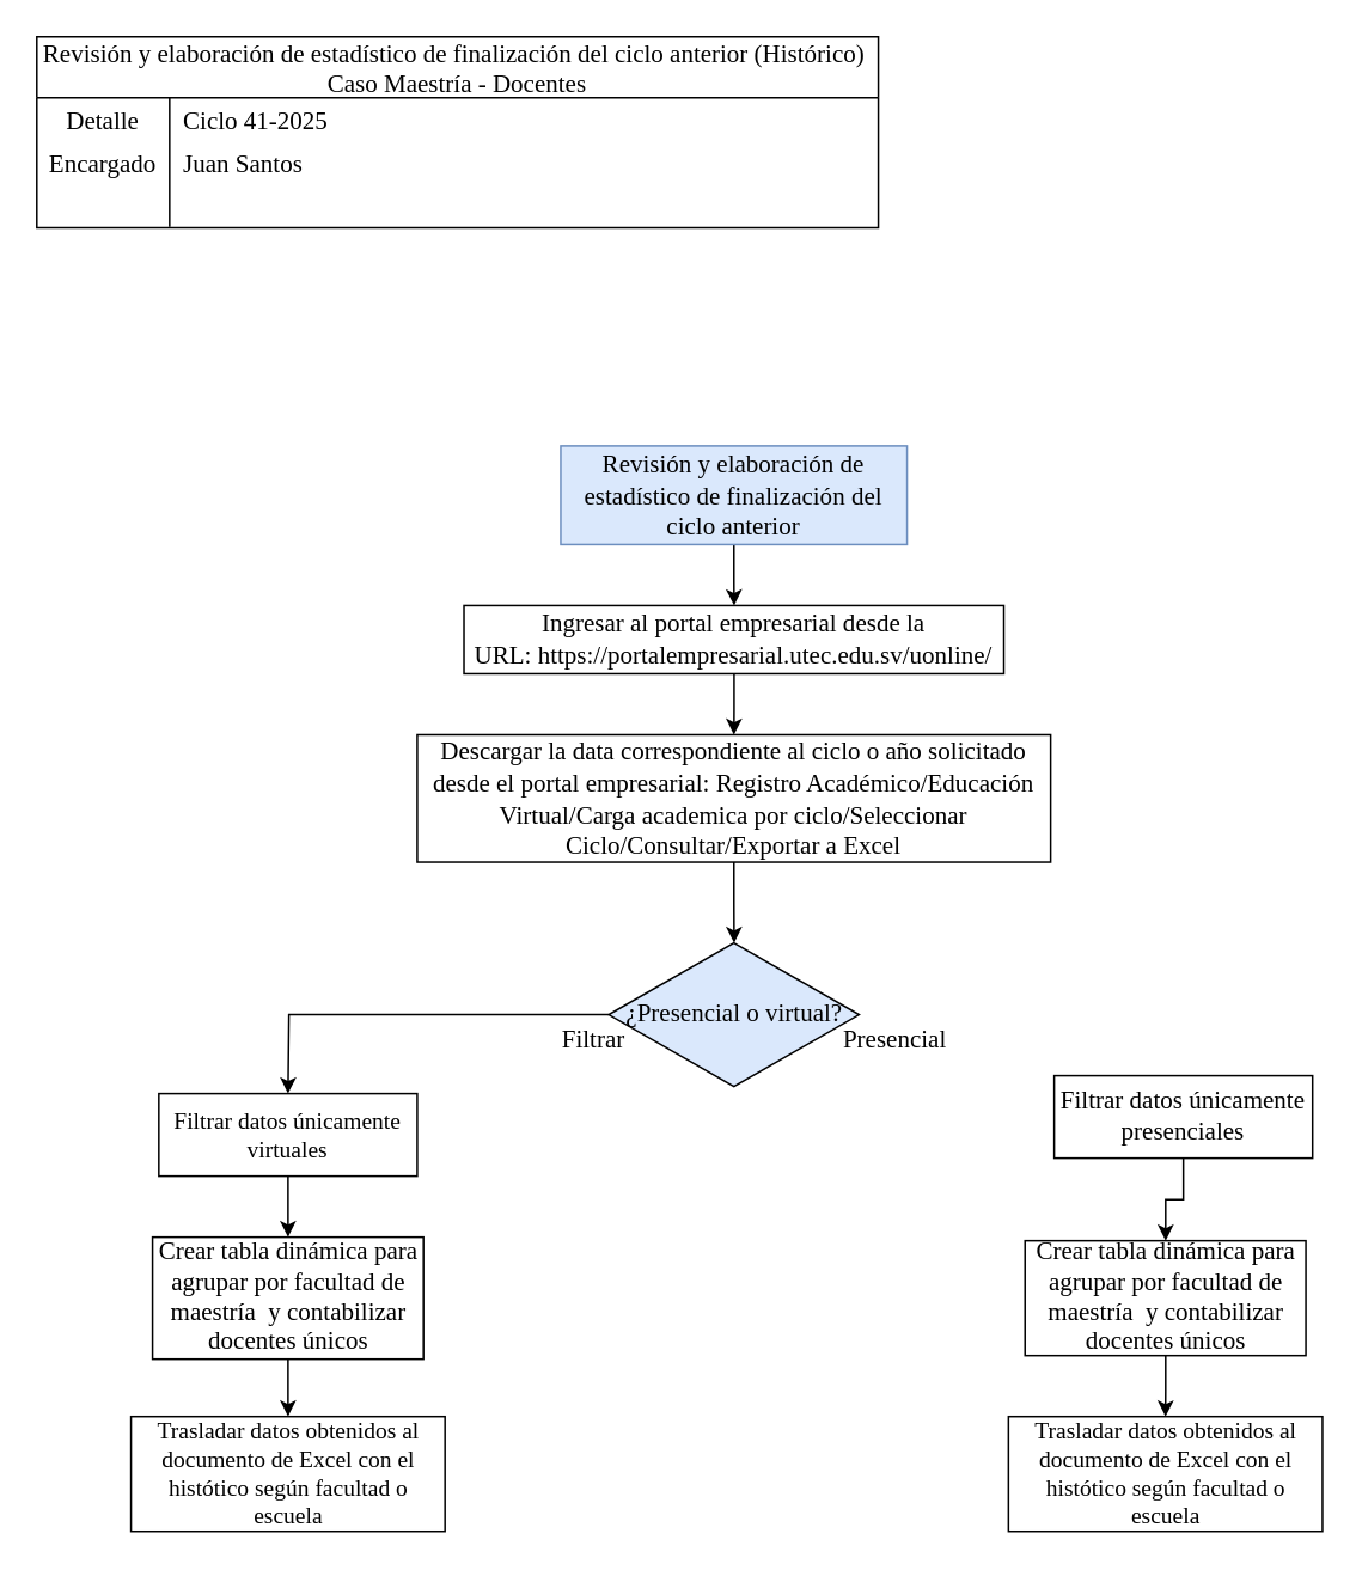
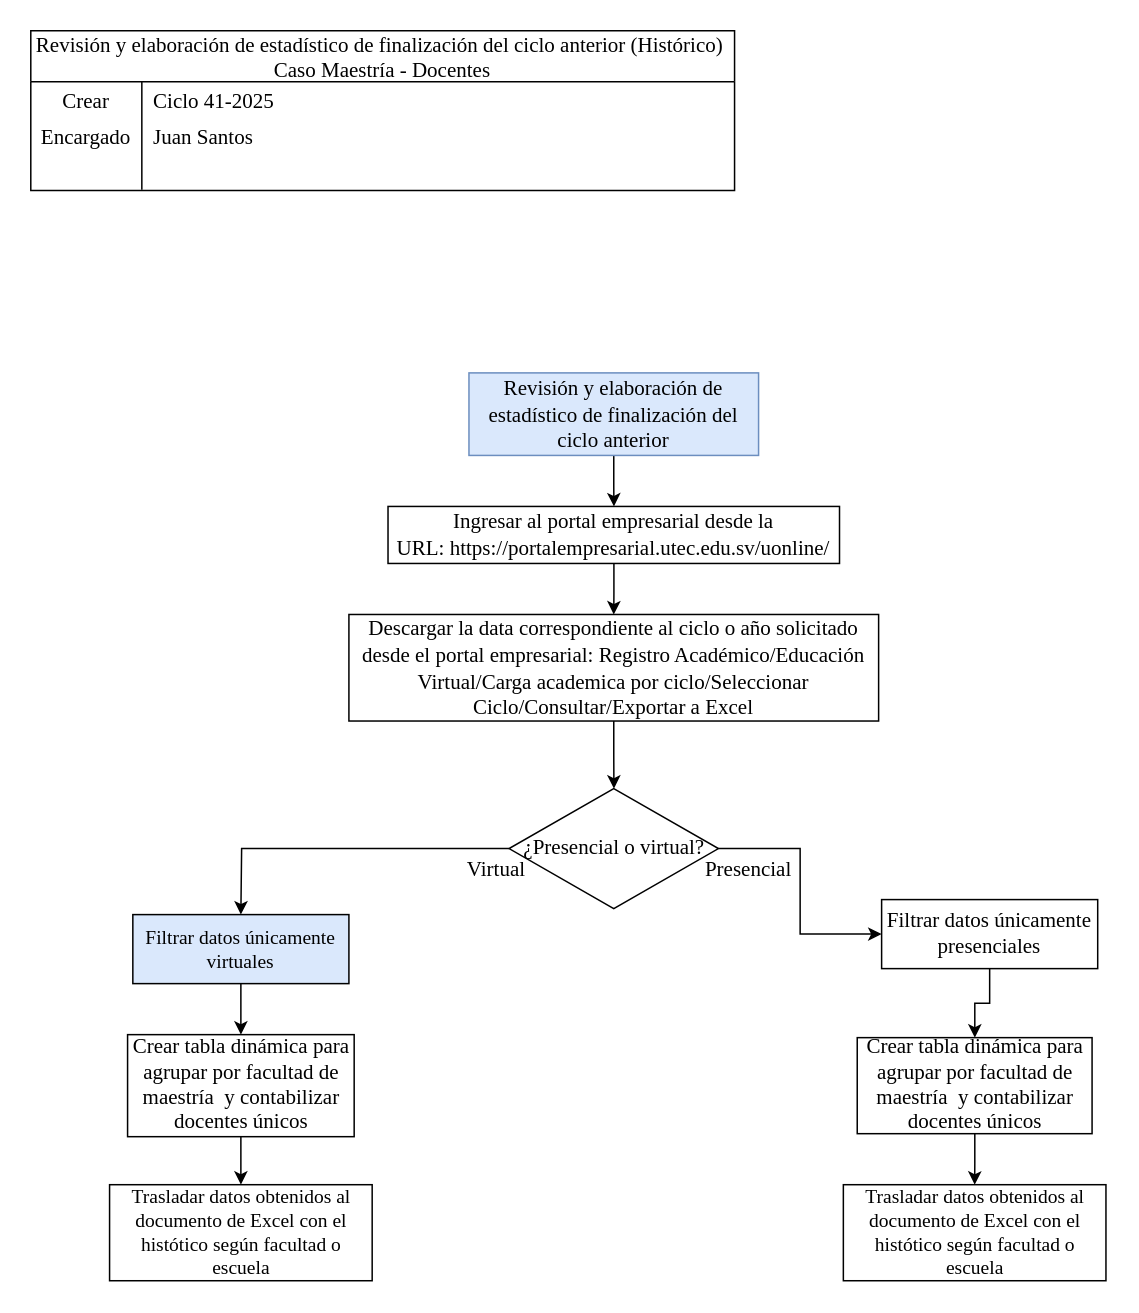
- <mxCell id="4" value="&lt;font style=&quot;font-size: 14px;&quot;&gt;Detalle&lt;/font&gt;&lt;div&gt;&lt;br&gt;&lt;/div&gt;" style="shape=partialRectangle;html=1;whiteSpace=wrap;connectable=0;fillColor=none;top=0;left=0;bottom=0;right=0;overflow=hidden;pointerEvents=1;strokeColor=inherit;fontSize=16;fontFamily=Times New Roman;" vertex="1" parent="3"><mxGeometry width="74" height="20" as="geometry"><mxRectangle width="74" height="20" as="alternateBounds" /></mxGeometry></mxCell>
+ <mxCell id="4" value="&lt;font style=&quot;font-size: 14px;&quot;&gt;Crear&lt;/font&gt;&lt;div&gt;&lt;br&gt;&lt;/div&gt;" style="shape=partialRectangle;html=1;whiteSpace=wrap;connectable=0;fillColor=none;top=0;left=0;bottom=0;right=0;overflow=hidden;pointerEvents=1;strokeColor=inherit;fontSize=16;fontFamily=Times New Roman;" vertex="1" parent="3"><mxGeometry width="74" height="20" as="geometry"><mxRectangle width="74" height="20" as="alternateBounds" /></mxGeometry></mxCell>
- <mxCell id="20" value="¿Presencial o virtual?" style="rhombus;whiteSpace=wrap;html=1;rounded=0;fontFamily=Times New Roman;fontSize=14;fillColor=#dae8fc;" vertex="1" parent="1"><mxGeometry x="338.75" y="525" width="139.5" height="80" as="geometry" /></mxCell>
+ <mxCell id="20" value="¿Presencial o virtual?" style="rhombus;whiteSpace=wrap;html=1;rounded=0;fontFamily=Times New Roman;fontSize=14;" vertex="1" parent="1"><mxGeometry x="338.75" y="525" width="139.5" height="80" as="geometry" /></mxCell>
- <mxCell id="24" value="Filtrar" style="text;html=1;align=center;verticalAlign=middle;resizable=0;points=[];autosize=1;fontFamily=Times New Roman;fontSize=14;" vertex="1" parent="1"><mxGeometry x="301.5" y="565" width="57" height="29" as="geometry" /></mxCell>
+ <mxCell id="24" value="Virtual" style="text;html=1;align=center;verticalAlign=middle;resizable=0;points=[];autosize=1;fontFamily=Times New Roman;fontSize=14;" vertex="1" parent="1"><mxGeometry x="301.5" y="565" width="57" height="29" as="geometry" /></mxCell>
+ <mxCell id="18" value="" style="edgeStyle=orthogonalEdgeStyle;rounded=0;orthogonalLoop=1;jettySize=auto;html=1;fontFamily=Times New Roman;fontSize=14;" edge="1" parent="1" source="20" target="23"><mxGeometry relative="1" as="geometry" /></mxCell>
- <mxCell id="26" value="Filtrar datos únicamente virtuales" style="whiteSpace=wrap;html=1;rounded=0;fontFamily=Times New Roman;fontSize=13;" vertex="1" parent="1"><mxGeometry x="88" y="609" width="144" height="46" as="geometry" /></mxCell>
+ <mxCell id="26" value="Filtrar datos únicamente virtuales" style="whiteSpace=wrap;html=1;rounded=0;fontFamily=Times New Roman;fontSize=13;fillColor=#dae8fc;" vertex="1" parent="1"><mxGeometry x="88" y="609" width="144" height="46" as="geometry" /></mxCell>
